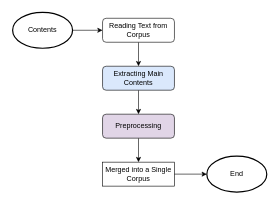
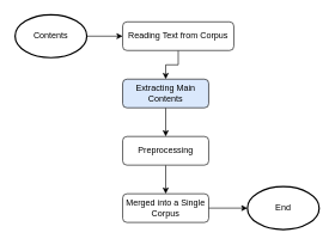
- <mxCell id="5" value="Reading Text from Corpus" style="rounded=1;whiteSpace=wrap;html=1;fontSize=12;glass=0;strokeWidth=1;shadow=0;" vertex="1" parent="1"><mxGeometry x="170" y="30" width="120" height="40" as="geometry" /></mxCell>
+ <mxCell id="5" value="Reading Text from Corpus" style="rounded=1;whiteSpace=wrap;html=1;fontSize=12;glass=0;strokeWidth=1;shadow=0;" vertex="1" parent="1"><mxGeometry x="170" y="30" width="155" height="40" as="geometry" /></mxCell>
- <mxCell id="7" value="Preprocessing" style="rounded=1;whiteSpace=wrap;html=1;fontSize=12;glass=0;strokeWidth=1;shadow=0;fillColor=#e1d5e7;" vertex="1" parent="1"><mxGeometry x="170" y="190" width="120" height="40" as="geometry" /></mxCell>
+ <mxCell id="7" value="Preprocessing" style="rounded=1;whiteSpace=wrap;html=1;fontSize=12;glass=0;strokeWidth=1;shadow=0;" vertex="1" parent="1"><mxGeometry x="170" y="190" width="120" height="40" as="geometry" /></mxCell>
- <mxCell id="10" value="Merged into a Single Corpus" style="whiteSpace=wrap;html=1;fontSize=12;glass=0;strokeWidth=1;shadow=0;rounded=0;" vertex="1" parent="1"><mxGeometry x="170" y="270" width="120" height="40" as="geometry" /></mxCell>
+ <mxCell id="10" value="Merged into a Single Corpus" style="rounded=1;whiteSpace=wrap;html=1;fontSize=12;glass=0;strokeWidth=1;shadow=0;" vertex="1" parent="1"><mxGeometry x="170" y="270" width="120" height="40" as="geometry" /></mxCell>
